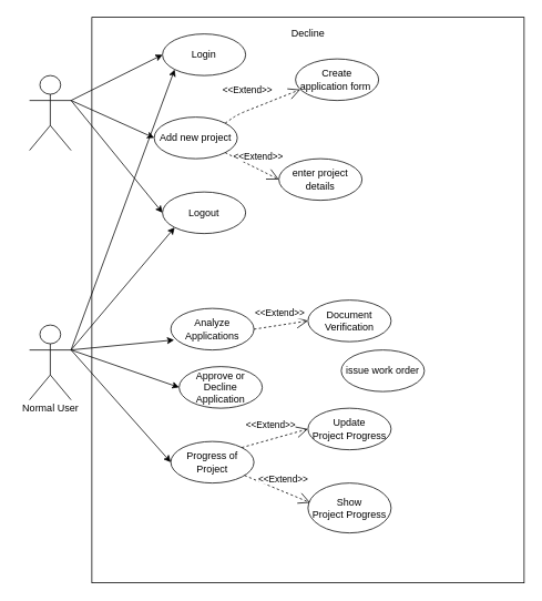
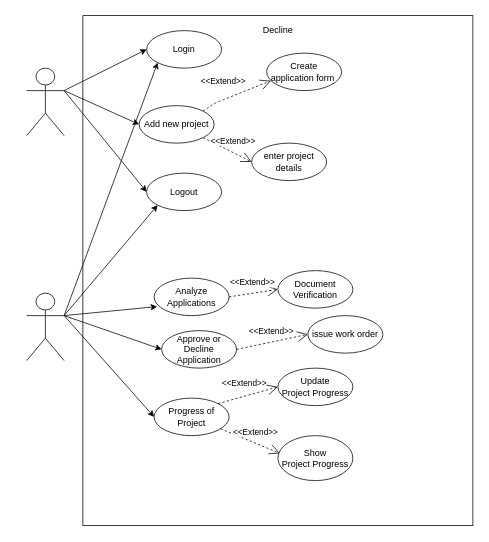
+ <mxCell id="32" value="&amp;lt;&amp;lt;Extend&amp;gt;&amp;gt;" style="endArrow=open;endSize=12;dashed=1;html=1;exitX=1;exitY=0.5;exitDx=0;exitDy=0;entryX=0;entryY=0.5;entryDx=0;entryDy=0;" edge="1" parent="1" source="20" target="31"><mxGeometry x="0.037" y="14" width="160" relative="1" as="geometry"><mxPoint x="338" y="460" as="sourcePoint" /><mxPoint x="403" y="450" as="targetPoint" /><Array as="points" /><mxPoint as="offset" /></mxGeometry></mxCell>
- <mxCell id="5" value="Normal User" style="text;html=1;align=center;verticalAlign=middle;resizable=0;points=[];autosize=1;" vertex="1" parent="1"><mxGeometry x="20" y="480" width="80" height="20" as="geometry" /></mxCell>
